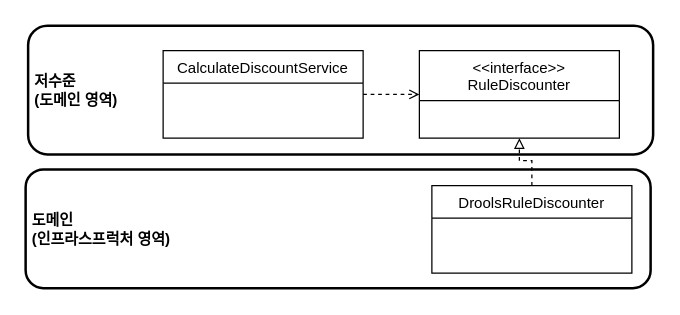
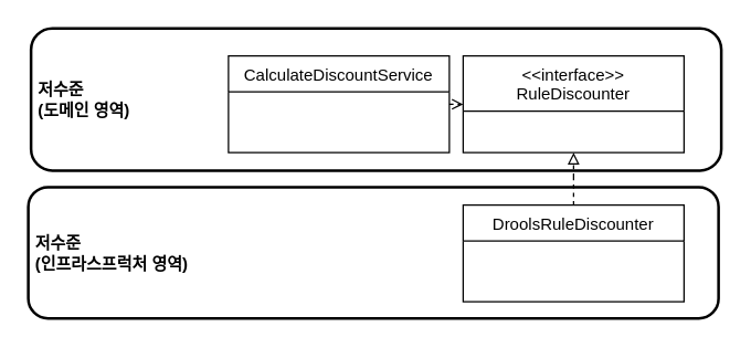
- <mxCell id="5" value="CalculateDiscountService" style="swimlane;fontStyle=0;align=center;verticalAlign=top;childLayout=stackLayout;horizontal=1;startSize=26;horizontalStack=0;resizeParent=1;resizeLast=0;collapsible=1;marginBottom=0;rounded=0;shadow=0;strokeWidth=1;" parent="1" vertex="1"><mxGeometry x="130" y="40" width="160" height="70" as="geometry"><mxRectangle x="340" y="380" width="170" height="26" as="alternateBounds" /></mxGeometry></mxCell>
+ <mxCell id="5" value="CalculateDiscountService" style="swimlane;fontStyle=0;align=center;verticalAlign=top;childLayout=stackLayout;horizontal=1;startSize=26;horizontalStack=0;resizeParent=1;resizeLast=0;collapsible=1;marginBottom=0;rounded=0;shadow=0;strokeWidth=1;" parent="1" vertex="1"><mxGeometry x="165" y="40" width="160" height="70" as="geometry"><mxRectangle x="340" y="380" width="170" height="26" as="alternateBounds" /></mxGeometry></mxCell>
- <mxCell id="2" value="&amp;nbsp;&lt;b&gt;도메인&lt;/b&gt;&lt;div&gt;&lt;b&gt;&amp;nbsp;(인프라스프럭처 영역)&lt;/b&gt;&lt;/div&gt;" style="rounded=1;whiteSpace=wrap;html=1;align=left;strokeWidth=2;" parent="1" vertex="1"><mxGeometry x="20" y="135" width="500" height="95" as="geometry" /></mxCell>
+ <mxCell id="2" value="&amp;nbsp;&lt;b&gt;저수준&lt;/b&gt;&lt;div&gt;&lt;b&gt;&amp;nbsp;(인프라스프럭처 영역)&lt;/b&gt;&lt;/div&gt;" style="rounded=1;whiteSpace=wrap;html=1;align=left;strokeWidth=2;" parent="1" vertex="1"><mxGeometry x="20" y="135" width="500" height="95" as="geometry" /></mxCell>
- <mxCell id="8" value="DroolsRuleDiscounter" style="swimlane;fontStyle=0;align=center;verticalAlign=top;childLayout=stackLayout;horizontal=1;startSize=26;horizontalStack=0;resizeParent=1;resizeLast=0;collapsible=1;marginBottom=0;rounded=0;shadow=0;strokeWidth=1;" parent="1" vertex="1"><mxGeometry x="345" y="148" width="160" height="70" as="geometry"><mxRectangle x="340" y="380" width="170" height="26" as="alternateBounds" /></mxGeometry></mxCell>
+ <mxCell id="8" value="DroolsRuleDiscounter" style="swimlane;fontStyle=0;align=center;verticalAlign=top;childLayout=stackLayout;horizontal=1;startSize=26;horizontalStack=0;resizeParent=1;resizeLast=0;collapsible=1;marginBottom=0;rounded=0;shadow=0;strokeWidth=1;" parent="1" vertex="1"><mxGeometry x="335" y="148" width="160" height="70" as="geometry"><mxRectangle x="340" y="380" width="170" height="26" as="alternateBounds" /></mxGeometry></mxCell>
